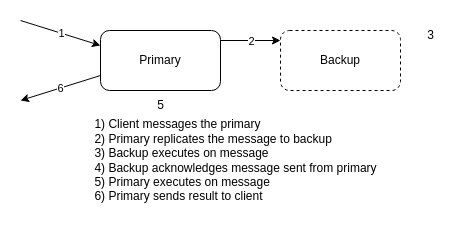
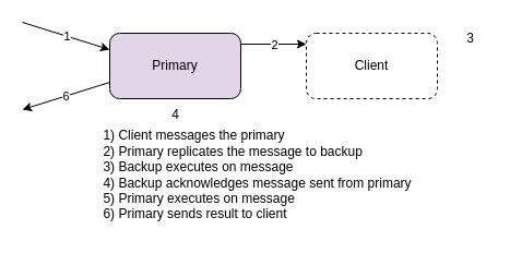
- <mxCell id="3" value="Primary" style="rounded=1;whiteSpace=wrap;html=1;" vertex="1" parent="1"><mxGeometry x="100" y="30" width="120" height="60" as="geometry" /></mxCell>
+ <mxCell id="3" value="Primary" style="rounded=1;whiteSpace=wrap;html=1;fillColor=#e1d5e7;" vertex="1" parent="1"><mxGeometry x="100" y="30" width="120" height="60" as="geometry" /></mxCell>
- <mxCell id="2" value="Backup" style="rounded=1;whiteSpace=wrap;html=1;dashed=1;" vertex="1" parent="1"><mxGeometry x="280" y="30" width="120" height="60" as="geometry" /></mxCell>
+ <mxCell id="2" value="Client" style="rounded=1;whiteSpace=wrap;html=1;dashed=1;" vertex="1" parent="1"><mxGeometry x="280" y="30" width="120" height="60" as="geometry" /></mxCell>
- <mxCell id="9" value="5" style="text;html=1;align=center;verticalAlign=middle;resizable=0;points=[];autosize=1;strokeColor=none;fillColor=none;" vertex="1" parent="1"><mxGeometry x="145" y="90" width="30" height="30" as="geometry" /></mxCell>
+ <mxCell id="9" value="4" style="text;html=1;align=center;verticalAlign=middle;resizable=0;points=[];autosize=1;strokeColor=none;fillColor=none;" vertex="1" parent="1"><mxGeometry x="145" y="90" width="30" height="30" as="geometry" /></mxCell>
